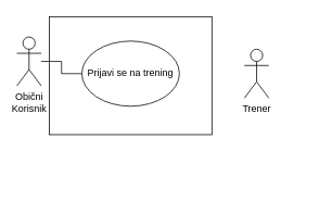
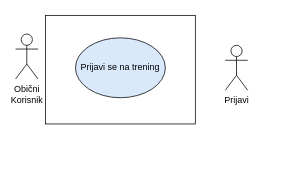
- <mxCell id="4" value="" style="edgeStyle=orthogonalEdgeStyle;rounded=0;orthogonalLoop=1;jettySize=auto;html=1;endArrow=none;endFill=0;" edge="1" parent="1" source="5" target="9"><mxGeometry relative="1" as="geometry" /></mxCell>
- <mxCell id="9" value="Prijavi se na trening" style="ellipse;whiteSpace=wrap;html=1;" vertex="1" parent="1"><mxGeometry x="100" y="50" width="120" height="80" as="geometry" /></mxCell>
+ <mxCell id="9" value="Prijavi se na trening" style="ellipse;whiteSpace=wrap;html=1;fillColor=#dae8fc;" vertex="1" parent="1"><mxGeometry x="100" y="50" width="120" height="80" as="geometry" /></mxCell>
- <mxCell id="10" value="Trener" style="shape=umlActor;verticalLabelPosition=bottom;verticalAlign=top;html=1;outlineConnect=0;" vertex="1" parent="1"><mxGeometry x="300" y="60" width="30" height="60" as="geometry" /></mxCell>
+ <mxCell id="10" value="Prijavi" style="shape=umlActor;verticalLabelPosition=bottom;verticalAlign=top;html=1;outlineConnect=0;" vertex="1" parent="1"><mxGeometry x="300" y="60" width="30" height="60" as="geometry" /></mxCell>
